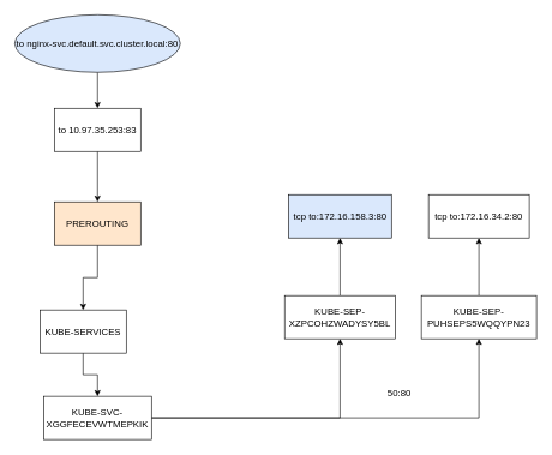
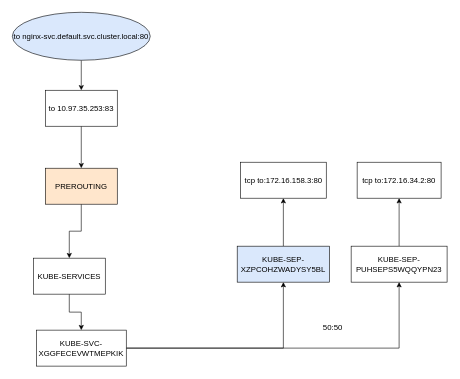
- <mxCell id="19" value="tcp to:172.16.158.3:80" style="whiteSpace=wrap;html=1;rounded=0;fontSize=13;fillColor=#dae8fc;" vertex="1" parent="1"><mxGeometry x="400.5" y="270" width="143" height="60" as="geometry" /></mxCell>
+ <mxCell id="19" value="tcp to:172.16.158.3:80" style="whiteSpace=wrap;html=1;rounded=0;fontSize=13;" vertex="1" parent="1"><mxGeometry x="400.5" y="270" width="143" height="60" as="geometry" /></mxCell>
- <mxCell id="14" value="KUBE-SEP-XZPCOHZWADYSY5BL" style="whiteSpace=wrap;html=1;rounded=0;fontSize=13;" vertex="1" parent="1"><mxGeometry x="395" y="410" width="154" height="60" as="geometry" /></mxCell>
+ <mxCell id="14" value="KUBE-SEP-XZPCOHZWADYSY5BL" style="whiteSpace=wrap;html=1;rounded=0;fontSize=13;fillColor=#dae8fc;" vertex="1" parent="1"><mxGeometry x="395" y="410" width="154" height="60" as="geometry" /></mxCell>
- <mxCell id="17" value="50:80" style="text;html=1;align=center;verticalAlign=middle;resizable=0;points=[];autosize=1;strokeColor=none;fillColor=none;fontSize=13;" vertex="1" parent="1"><mxGeometry x="524" y="530" width="60" height="30" as="geometry" /></mxCell>
+ <mxCell id="17" value="50:50" style="text;html=1;align=center;verticalAlign=middle;resizable=0;points=[];autosize=1;strokeColor=none;fillColor=none;fontSize=13;" vertex="1" parent="1"><mxGeometry x="524" y="530" width="60" height="30" as="geometry" /></mxCell>
